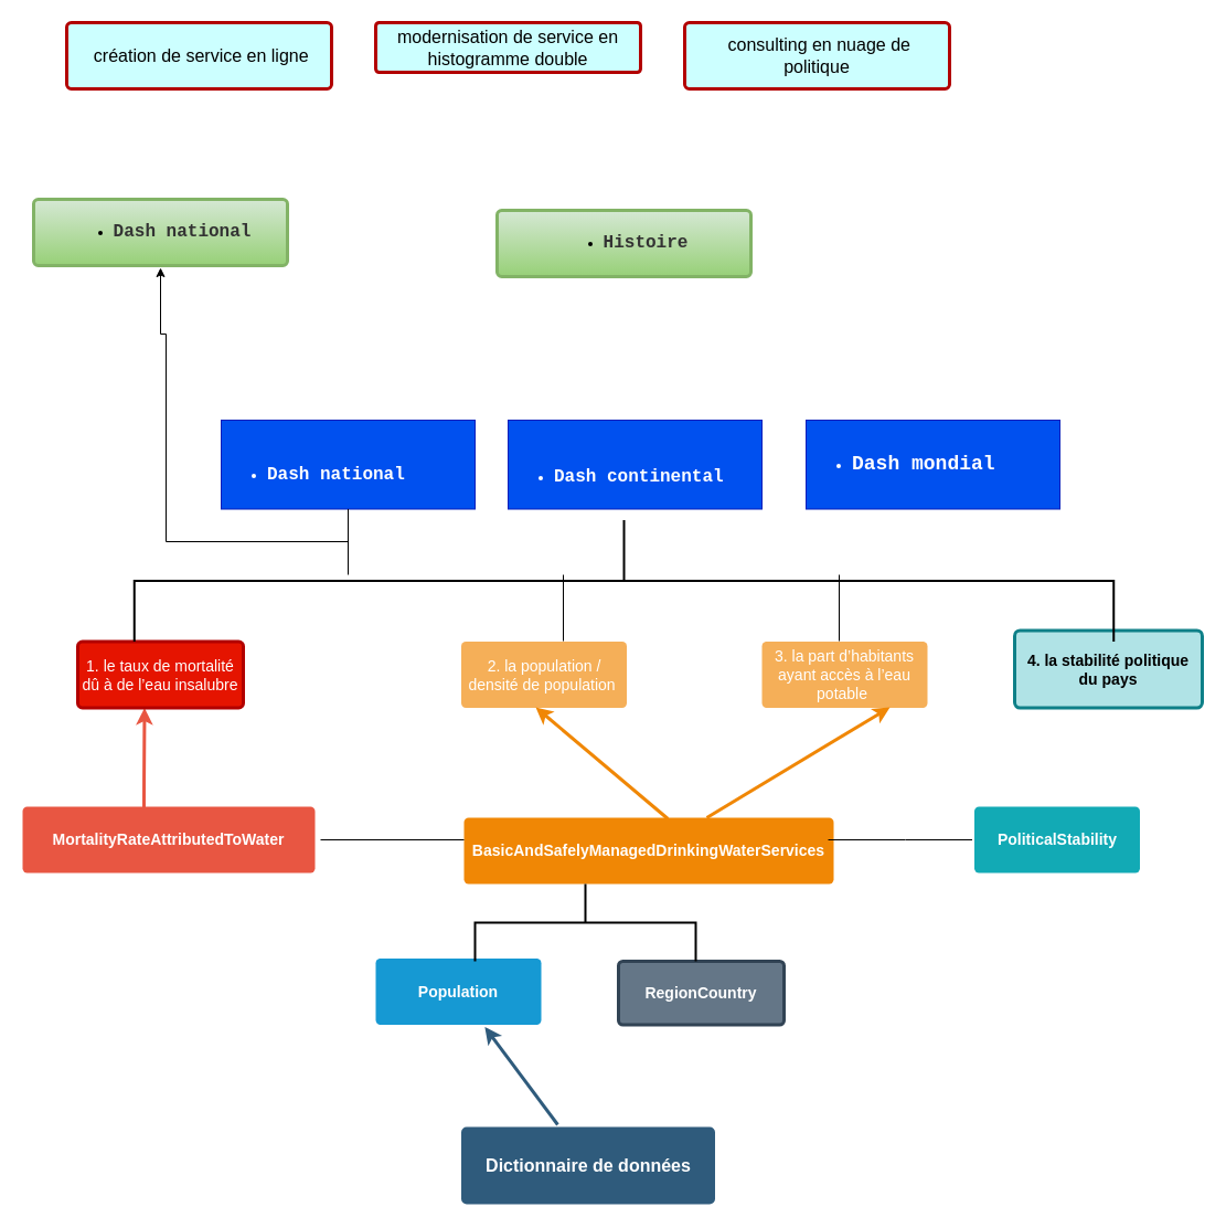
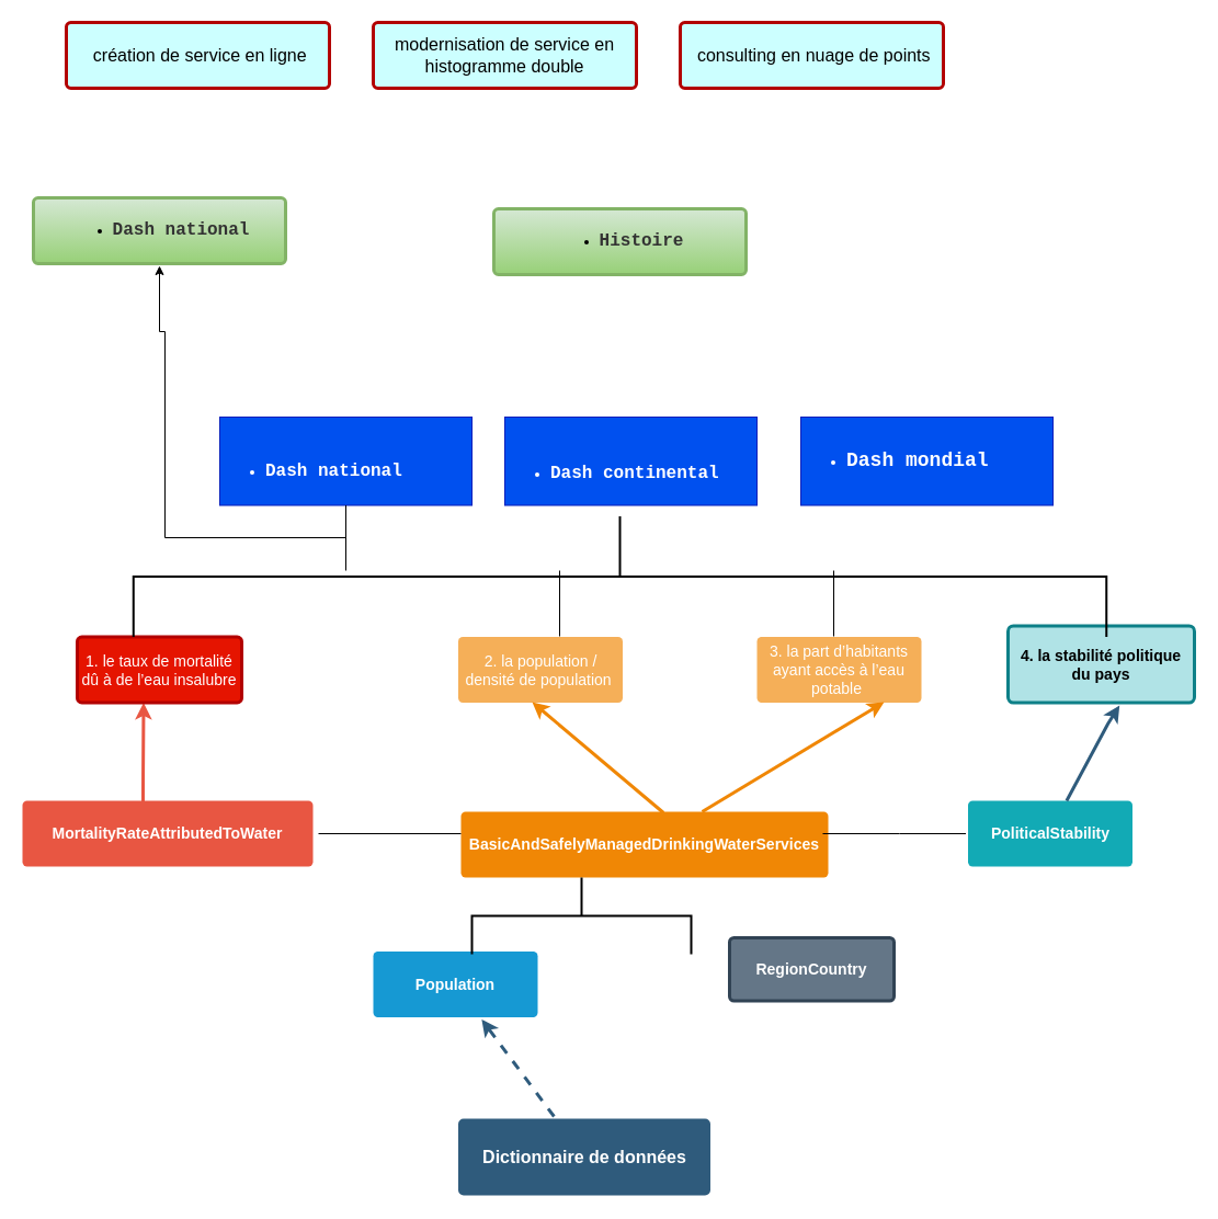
- <mxCell id="19" value="&lt;span id=&quot;docs-internal-guid-020c9f74-7fff-d90f-9446-faf1272e4d8f&quot;&gt;&lt;span style=&quot;font-size: 12pt ; font-family: &amp;#34;arial&amp;#34; ; color: rgb(0 , 0 , 0) ; background-color: transparent ; vertical-align: baseline&quot;&gt;modernisation de service en histogramme double&lt;/span&gt;&lt;/span&gt;" style="rounded=1;whiteSpace=wrap;html=1;shadow=0;labelBackgroundColor=none;strokeColor=#B20000;strokeWidth=3;fillColor=#CCFFFF;fontFamily=Helvetica;fontSize=14;fontColor=#ffffff;align=center;spacing=5;arcSize=7;perimeterSpacing=2;" parent="1" vertex="1"><mxGeometry x="340" y="20" width="240" height="45" as="geometry" /></mxCell>
+ <mxCell id="19" value="&lt;span id=&quot;docs-internal-guid-020c9f74-7fff-d90f-9446-faf1272e4d8f&quot;&gt;&lt;span style=&quot;font-size: 12pt ; font-family: &amp;#34;arial&amp;#34; ; color: rgb(0 , 0 , 0) ; background-color: transparent ; vertical-align: baseline&quot;&gt;modernisation de service en histogramme double&lt;/span&gt;&lt;/span&gt;" style="rounded=1;whiteSpace=wrap;html=1;shadow=0;labelBackgroundColor=none;strokeColor=#B20000;strokeWidth=3;fillColor=#CCFFFF;fontFamily=Helvetica;fontSize=14;fontColor=#ffffff;align=center;spacing=5;arcSize=7;perimeterSpacing=2;" parent="1" vertex="1"><mxGeometry x="340" y="20" width="240" height="60" as="geometry" /></mxCell>
- <mxCell id="20" value="&lt;span id=&quot;docs-internal-guid-cfa36f9d-7fff-1aff-386a-914f43558358&quot;&gt;&lt;span style=&quot;font-size: 12pt ; font-family: &amp;#34;arial&amp;#34; ; color: rgb(0 , 0 , 0) ; background-color: transparent ; vertical-align: baseline&quot;&gt;&amp;nbsp;consulting en nuage de politique&lt;/span&gt;&lt;/span&gt;" style="rounded=1;whiteSpace=wrap;html=1;shadow=0;labelBackgroundColor=none;strokeColor=#B20000;strokeWidth=3;fillColor=#CCFFFF;fontFamily=Helvetica;fontSize=14;fontColor=#ffffff;align=center;spacing=5;arcSize=7;perimeterSpacing=2;" parent="1" vertex="1"><mxGeometry x="620" y="20" width="240" height="60" as="geometry" /></mxCell>
+ <mxCell id="20" value="&lt;span id=&quot;docs-internal-guid-cfa36f9d-7fff-1aff-386a-914f43558358&quot;&gt;&lt;span style=&quot;font-size: 12pt ; font-family: &amp;#34;arial&amp;#34; ; color: rgb(0 , 0 , 0) ; background-color: transparent ; vertical-align: baseline&quot;&gt;&amp;nbsp;consulting en nuage de points&lt;/span&gt;&lt;/span&gt;" style="rounded=1;whiteSpace=wrap;html=1;shadow=0;labelBackgroundColor=none;strokeColor=#B20000;strokeWidth=3;fillColor=#CCFFFF;fontFamily=Helvetica;fontSize=14;fontColor=#ffffff;align=center;spacing=5;arcSize=7;perimeterSpacing=2;" parent="1" vertex="1"><mxGeometry x="620" y="20" width="240" height="60" as="geometry" /></mxCell>
+ <mxCell id="13" value="" style="edgeStyle=none;rounded=0;jumpStyle=none;html=1;shadow=0;labelBackgroundColor=none;startArrow=none;startFill=0;endArrow=classic;endFill=1;jettySize=auto;orthogonalLoop=1;strokeColor=#2F5B7C;strokeWidth=3;fontFamily=Helvetica;fontSize=16;fontColor=#23445D;spacing=5;exitX=0.597;exitY=0.031;exitDx=0;exitDy=0;exitPerimeter=0;entryX=0.596;entryY=1.007;entryDx=0;entryDy=0;entryPerimeter=0;" parent="1" source="10" target="14" edge="1"><mxGeometry relative="1" as="geometry"><mxPoint x="1010" y="717.75" as="sourcePoint" /><mxPoint x="1020" y="650" as="targetPoint" /><Array as="points"><mxPoint x="1010" y="660" /></Array></mxGeometry></mxCell>
- <mxCell id="21" value="RegionCountry" style="rounded=1;whiteSpace=wrap;html=1;shadow=0;labelBackgroundColor=none;strokeColor=#314354;strokeWidth=3;fillColor=#647687;fontFamily=Helvetica;fontSize=14;fontColor=#ffffff;align=center;spacing=5;fontStyle=1;arcSize=7;perimeterSpacing=2;" parent="1" vertex="1"><mxGeometry x="560" y="870" width="150" height="57.5" as="geometry" /></mxCell>
+ <mxCell id="21" value="RegionCountry" style="rounded=1;whiteSpace=wrap;html=1;shadow=0;labelBackgroundColor=none;strokeColor=#314354;strokeWidth=3;fillColor=#647687;fontFamily=Helvetica;fontSize=14;fontColor=#ffffff;align=center;spacing=5;fontStyle=1;arcSize=7;perimeterSpacing=2;" parent="1" vertex="1"><mxGeometry x="665" y="855" width="150" height="57.5" as="geometry" /></mxCell>
- <mxCell id="2" value="" style="edgeStyle=none;rounded=0;jumpStyle=none;html=1;shadow=0;labelBackgroundColor=none;startArrow=none;startFill=0;endArrow=classic;endFill=1;jettySize=auto;orthogonalLoop=1;strokeColor=#2F5B7C;strokeWidth=3;fontFamily=Helvetica;fontSize=16;fontColor=#23445D;spacing=5;" parent="1" source="3" target="6" edge="1"><mxGeometry relative="1" as="geometry" /></mxCell>
+ <mxCell id="2" value="" style="edgeStyle=none;rounded=0;jumpStyle=none;html=1;shadow=0;labelBackgroundColor=none;startArrow=none;startFill=0;endArrow=classic;endFill=1;jettySize=auto;orthogonalLoop=1;strokeColor=#2F5B7C;strokeWidth=3;fontFamily=Helvetica;fontSize=16;fontColor=#23445D;spacing=5;dashed=1;" parent="1" source="3" target="6" edge="1"><mxGeometry relative="1" as="geometry" /></mxCell>
